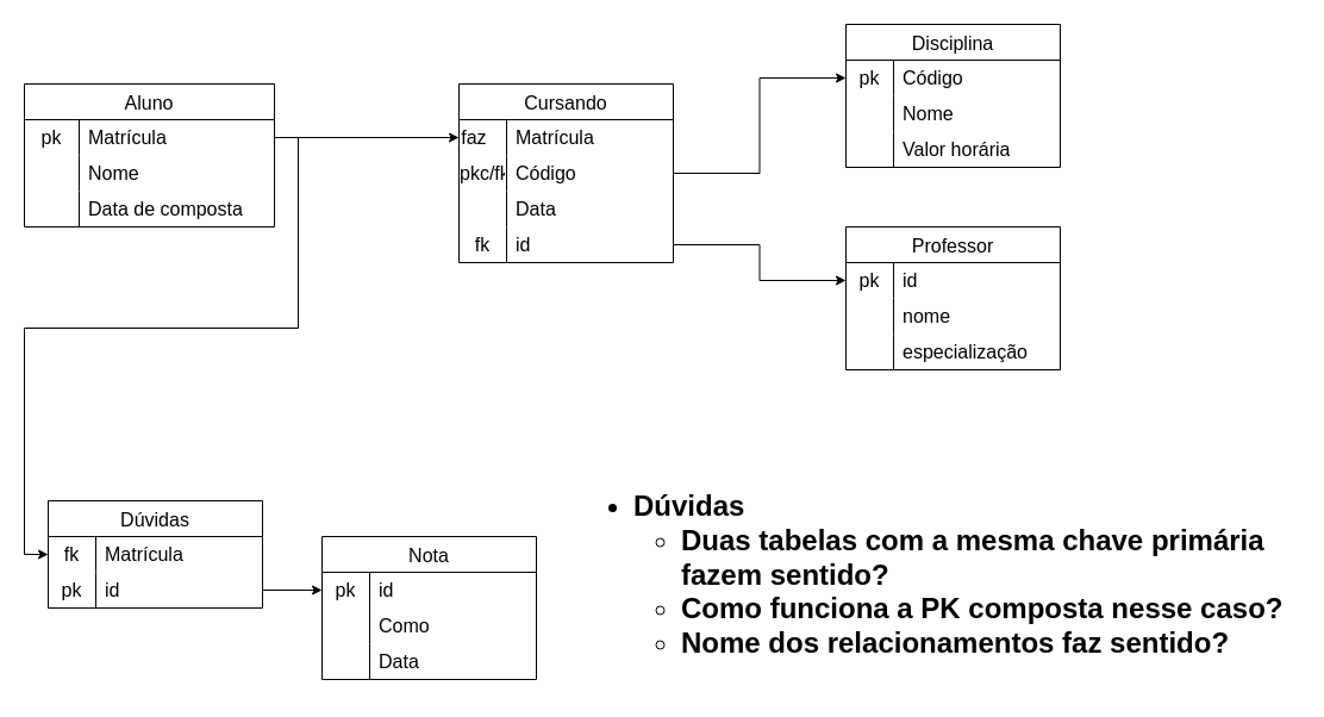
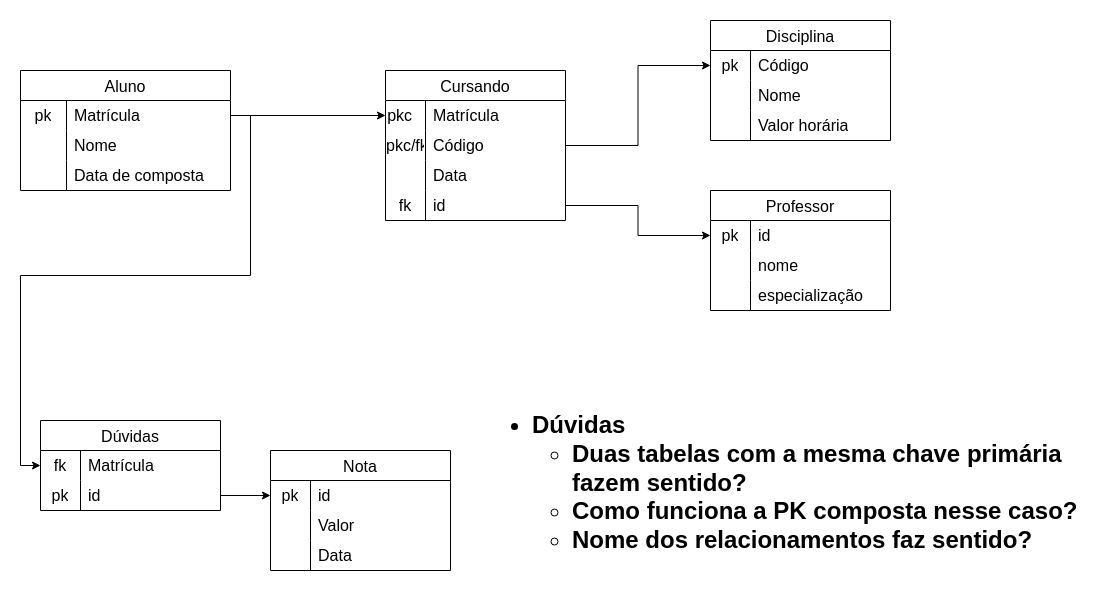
- <mxCell id="53" value="faz&lt;span style=&quot;white-space: pre;&quot;&gt;&#09;&lt;/span&gt;" style="shape=partialRectangle;html=1;whiteSpace=wrap;connectable=0;fillColor=none;top=0;left=0;bottom=0;right=0;overflow=hidden;pointerEvents=1;strokeColor=inherit;fontSize=16;" vertex="1" parent="52"><mxGeometry width="40" height="30" as="geometry"><mxRectangle width="40" height="30" as="alternateBounds" /></mxGeometry></mxCell>
+ <mxCell id="53" value="pkc&lt;span style=&quot;white-space: pre;&quot;&gt;&#09;&lt;/span&gt;" style="shape=partialRectangle;html=1;whiteSpace=wrap;connectable=0;fillColor=none;top=0;left=0;bottom=0;right=0;overflow=hidden;pointerEvents=1;strokeColor=inherit;fontSize=16;" vertex="1" parent="52"><mxGeometry width="40" height="30" as="geometry"><mxRectangle width="40" height="30" as="alternateBounds" /></mxGeometry></mxCell>
- <mxCell id="38" value="Como" style="shape=partialRectangle;html=1;whiteSpace=wrap;connectable=0;fillColor=none;top=0;left=0;bottom=0;right=0;align=left;spacingLeft=6;overflow=hidden;strokeColor=inherit;fontSize=16;" vertex="1" parent="36"><mxGeometry x="40" width="140" height="30" as="geometry"><mxRectangle width="140" height="30" as="alternateBounds" /></mxGeometry></mxCell>
+ <mxCell id="38" value="Valor" style="shape=partialRectangle;html=1;whiteSpace=wrap;connectable=0;fillColor=none;top=0;left=0;bottom=0;right=0;align=left;spacingLeft=6;overflow=hidden;strokeColor=inherit;fontSize=16;" vertex="1" parent="36"><mxGeometry x="40" width="140" height="30" as="geometry"><mxRectangle width="140" height="30" as="alternateBounds" /></mxGeometry></mxCell>
